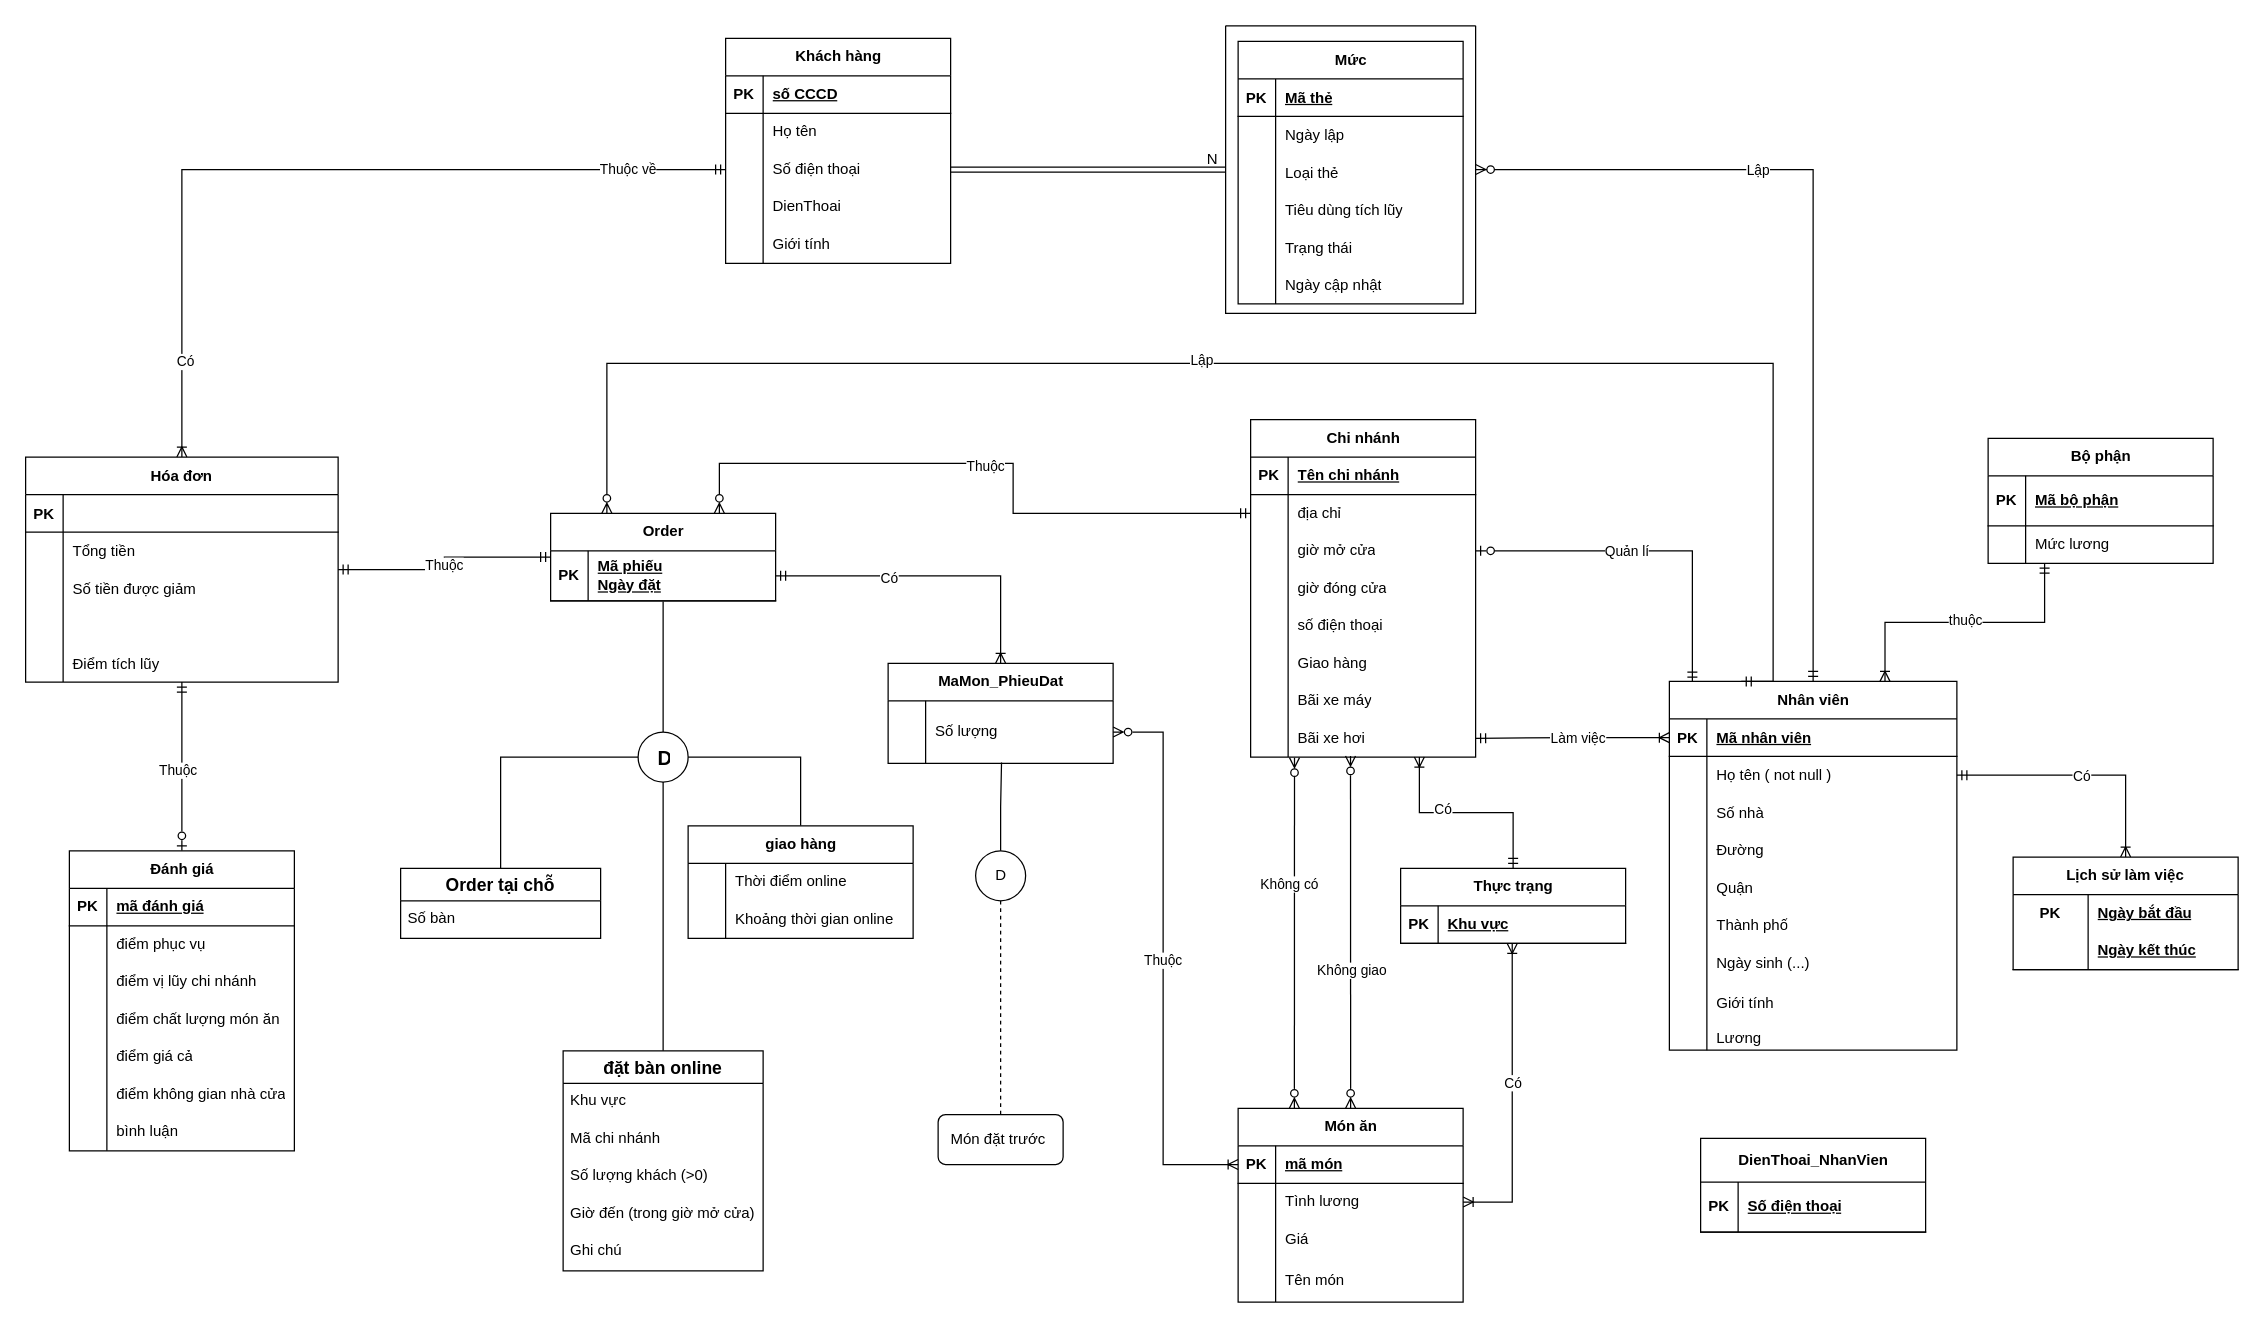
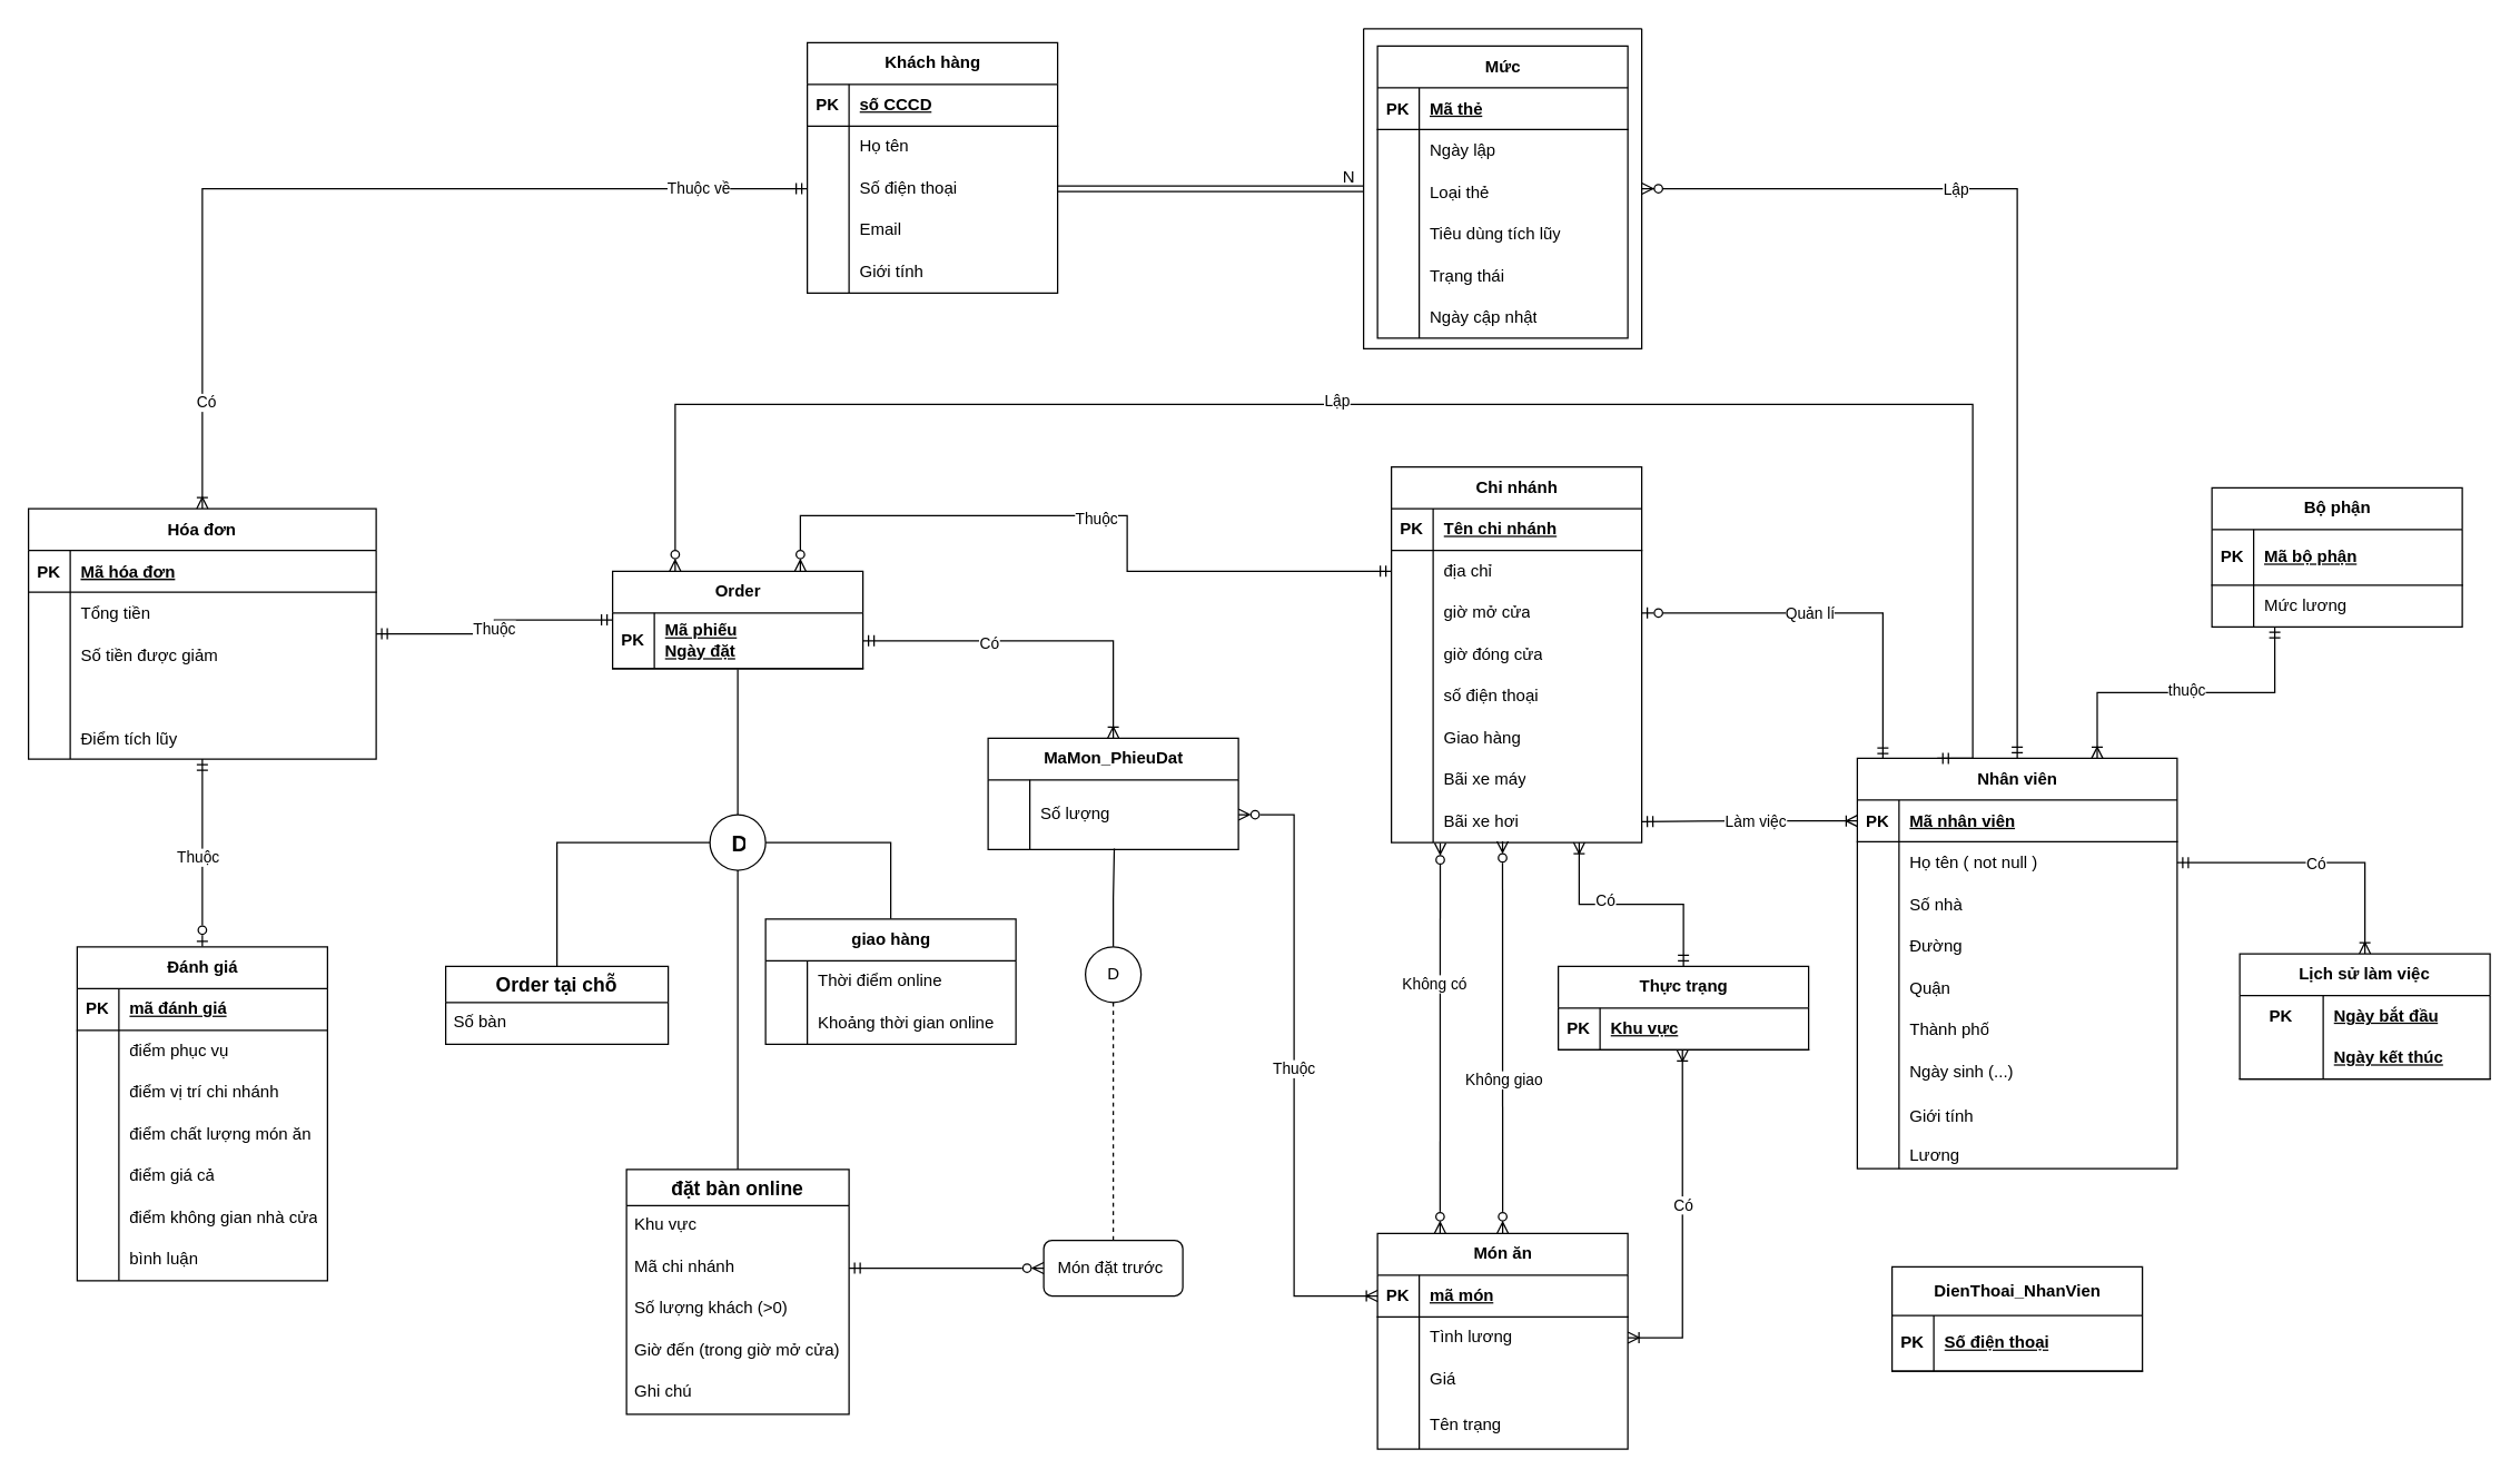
- <mxCell id="169" value="DienThoai" style="shape=partialRectangle;connectable=0;fillColor=none;top=0;left=0;bottom=0;right=0;align=left;spacingLeft=6;overflow=hidden;whiteSpace=wrap;html=1;" parent="167" vertex="1"><mxGeometry x="30" width="150" height="30" as="geometry"><mxRectangle width="150" height="30" as="alternateBounds" /></mxGeometry></mxCell>
+ <mxCell id="169" value="Email" style="shape=partialRectangle;connectable=0;fillColor=none;top=0;left=0;bottom=0;right=0;align=left;spacingLeft=6;overflow=hidden;whiteSpace=wrap;html=1;" parent="167" vertex="1"><mxGeometry x="30" width="150" height="30" as="geometry"><mxRectangle width="150" height="30" as="alternateBounds" /></mxGeometry></mxCell>
+ <mxCell id="7" value="Mã hóa đơn" style="shape=partialRectangle;overflow=hidden;connectable=0;fillColor=none;top=0;left=0;bottom=0;right=0;align=left;spacingLeft=6;fontStyle=5;" parent="5" vertex="1"><mxGeometry x="30" width="220" height="30" as="geometry"><mxRectangle width="220" height="30" as="alternateBounds" /></mxGeometry></mxCell>
- <mxCell id="30" value="điểm vị lũy chi nhánh" style="shape=partialRectangle;connectable=0;fillColor=none;top=0;left=0;bottom=0;right=0;align=left;spacingLeft=6;overflow=hidden;whiteSpace=wrap;html=1;" parent="28" vertex="1"><mxGeometry x="30" width="150" height="30" as="geometry"><mxRectangle width="150" height="30" as="alternateBounds" /></mxGeometry></mxCell>
+ <mxCell id="30" value="điểm vị trí chi nhánh" style="shape=partialRectangle;connectable=0;fillColor=none;top=0;left=0;bottom=0;right=0;align=left;spacingLeft=6;overflow=hidden;whiteSpace=wrap;html=1;" parent="28" vertex="1"><mxGeometry x="30" width="150" height="30" as="geometry"><mxRectangle width="150" height="30" as="alternateBounds" /></mxGeometry></mxCell>
+ <mxCell id="209" value="" style="endArrow=ERzeroToMany;html=1;rounded=0;entryX=0;entryY=0.5;entryDx=0;entryDy=0;exitX=1;exitY=0.5;exitDx=0;exitDy=0;edgeStyle=orthogonalEdgeStyle;startArrow=ERmandOne;startFill=0;endFill=0;" parent="1" source="141" target="204" edge="1"><mxGeometry width="50" height="50" relative="1" as="geometry"><mxPoint x="770" y="830" as="sourcePoint" /><mxPoint x="820" y="780" as="targetPoint" /></mxGeometry></mxCell>
- <mxCell id="57" value="Tên món" style="shape=partialRectangle;connectable=0;fillColor=none;top=0;left=0;bottom=0;right=0;align=left;spacingLeft=6;overflow=hidden;whiteSpace=wrap;html=1;" parent="55" vertex="1"><mxGeometry x="30" width="150" height="35" as="geometry"><mxRectangle width="150" height="35" as="alternateBounds" /></mxGeometry></mxCell>
+ <mxCell id="57" value="Tên trạng" style="shape=partialRectangle;connectable=0;fillColor=none;top=0;left=0;bottom=0;right=0;align=left;spacingLeft=6;overflow=hidden;whiteSpace=wrap;html=1;" parent="55" vertex="1"><mxGeometry x="30" width="150" height="35" as="geometry"><mxRectangle width="150" height="35" as="alternateBounds" /></mxGeometry></mxCell>
